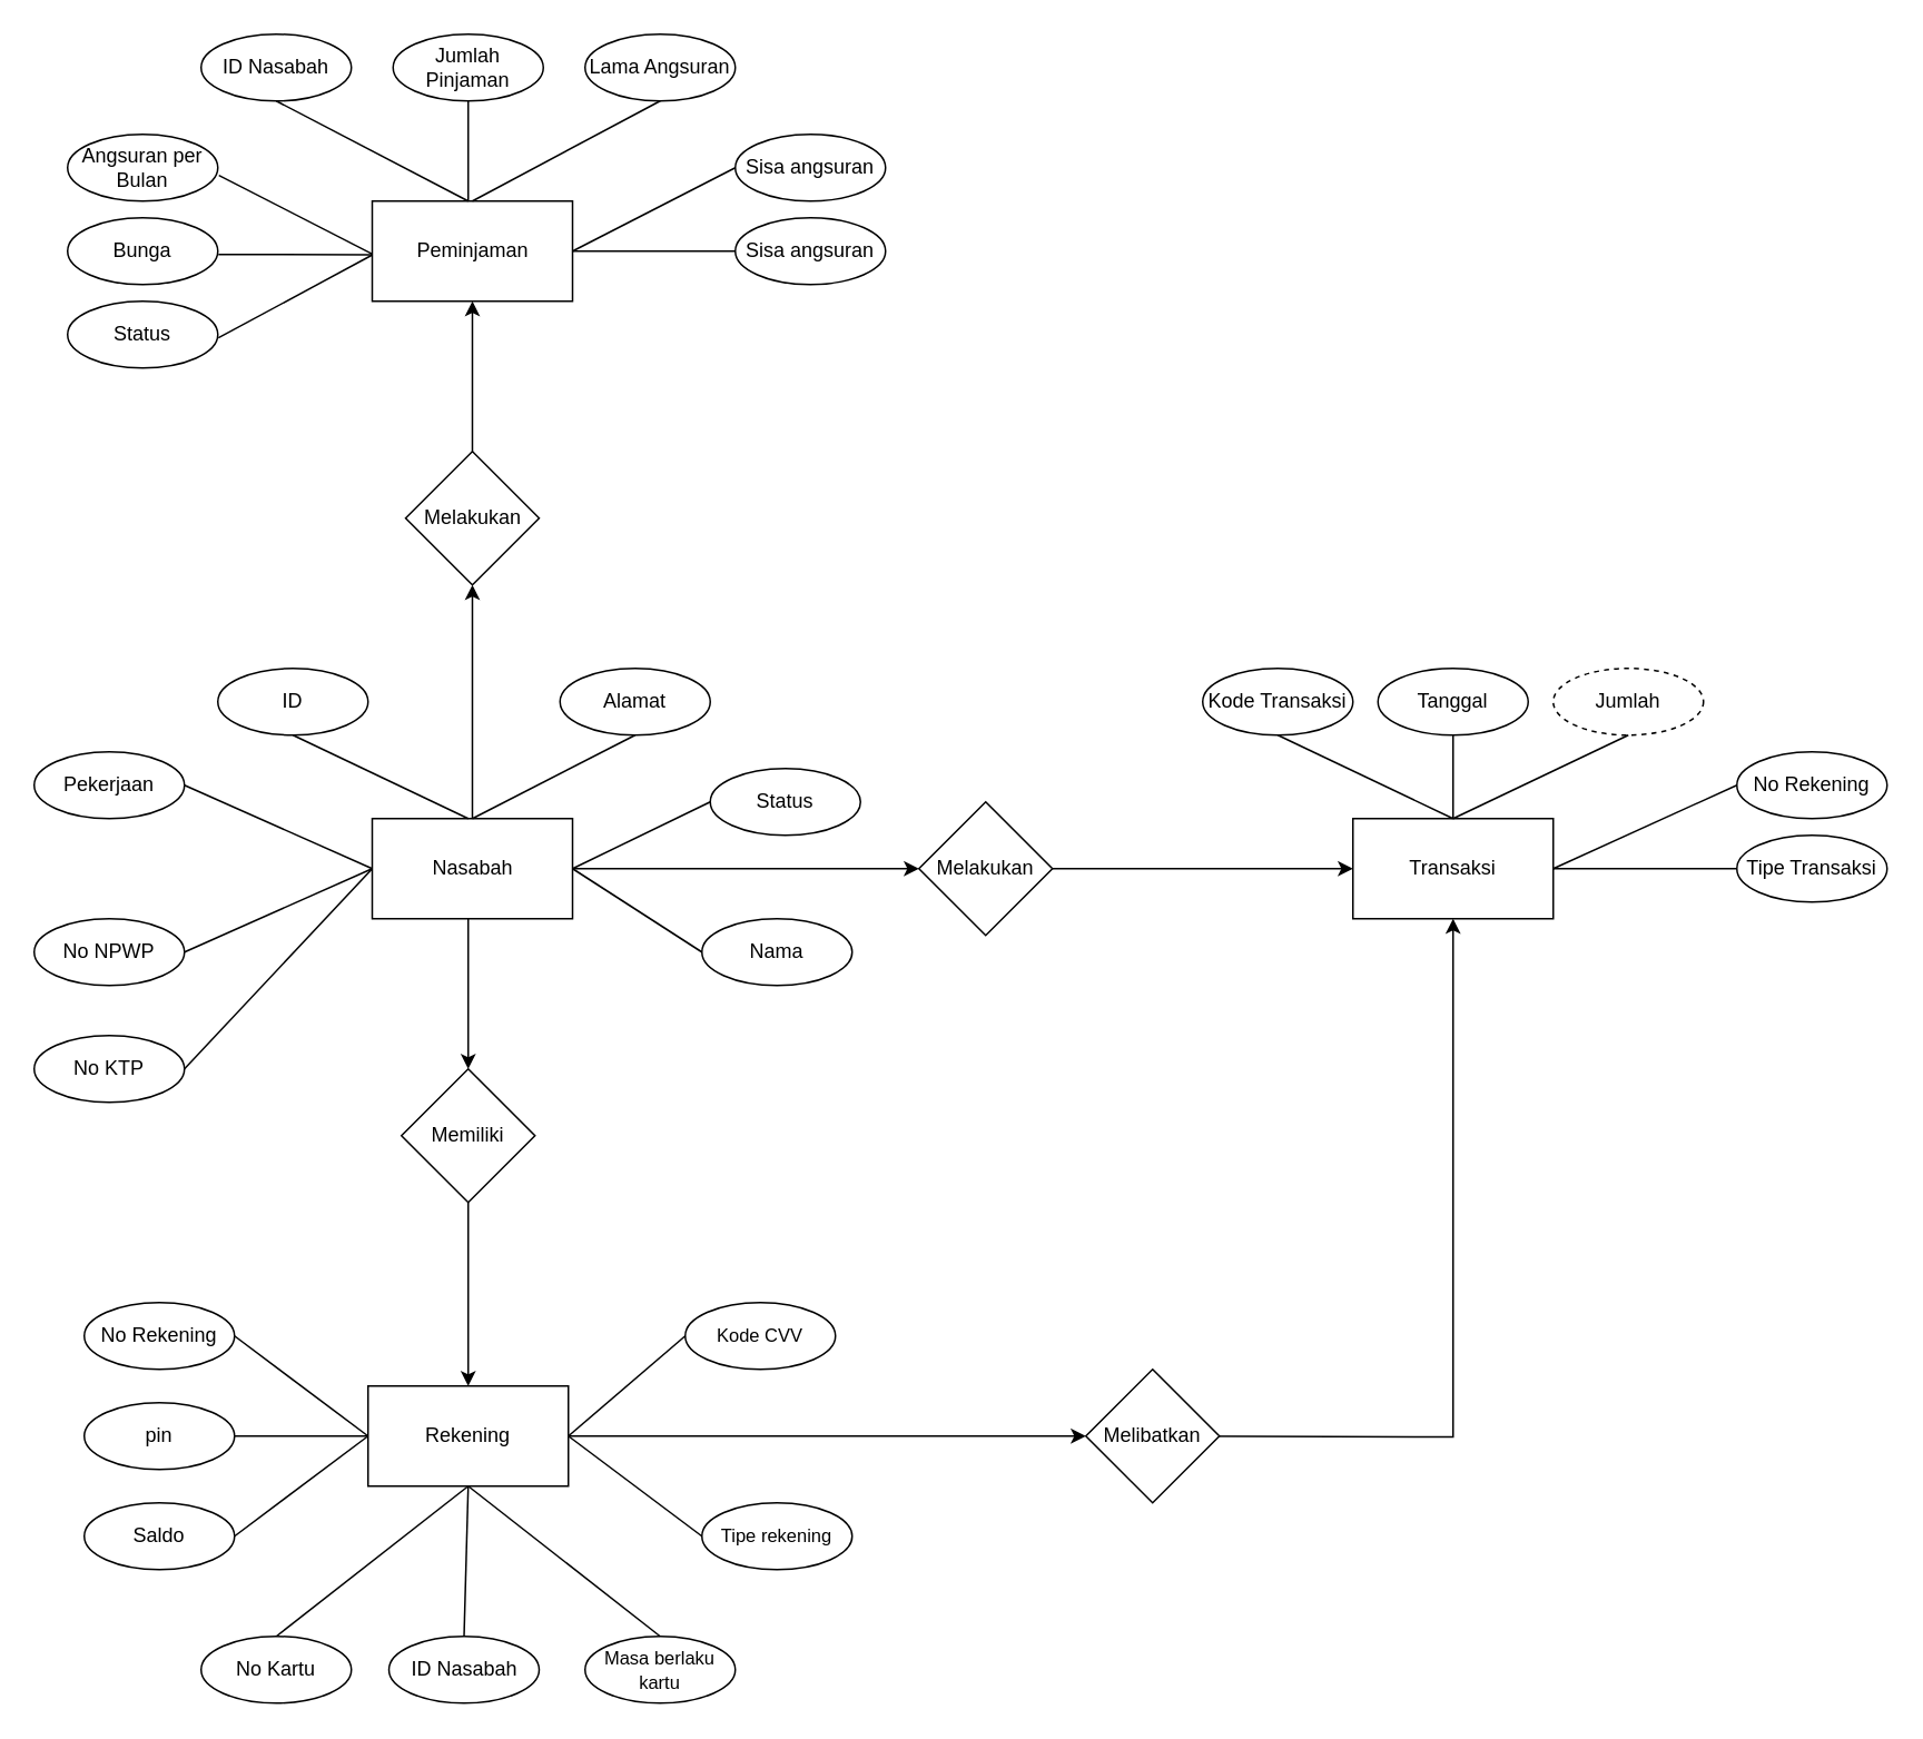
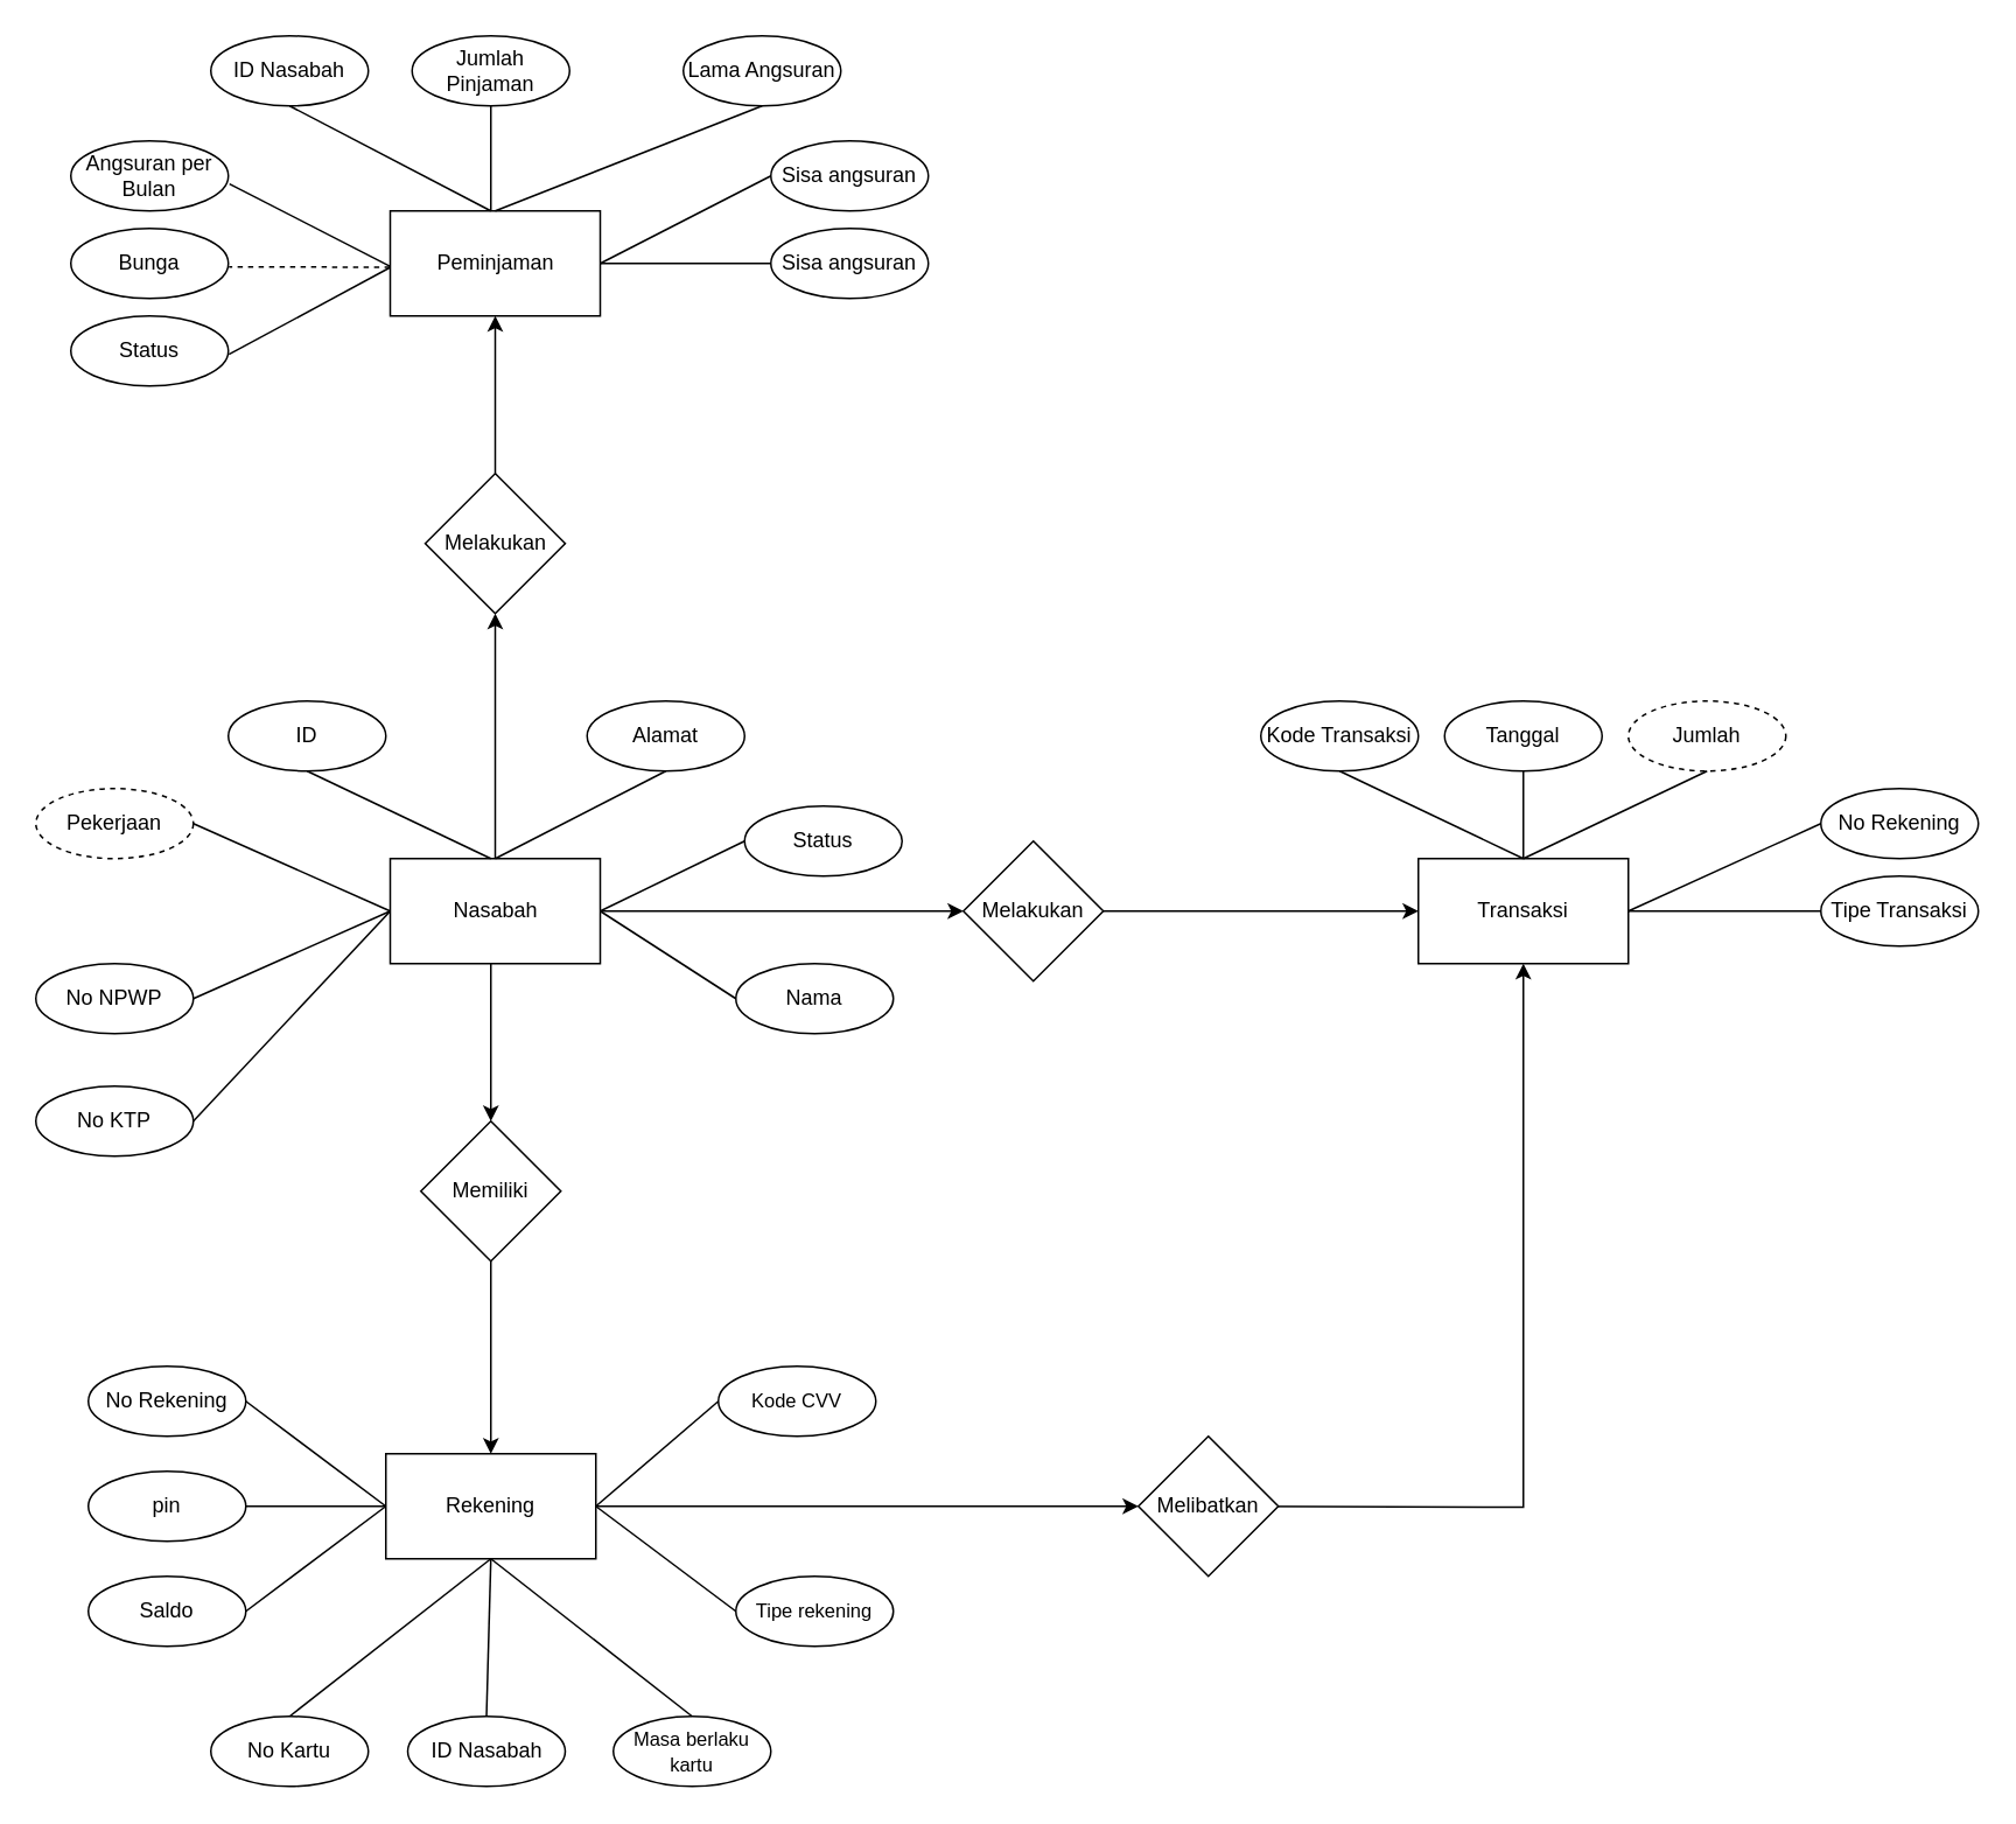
- <mxCell id="60" value="Lama Angsuran" style="ellipse;whiteSpace=wrap;html=1;" vertex="1" parent="1"><mxGeometry x="350" y="20" width="90" height="40" as="geometry" /></mxCell>
+ <mxCell id="60" value="Lama Angsuran" style="ellipse;whiteSpace=wrap;html=1;" vertex="1" parent="1"><mxGeometry x="390" y="20" width="90" height="40" as="geometry" /></mxCell>
- <mxCell id="65" value="" style="endArrow=none;html=1;rounded=0;entryX=1.004;entryY=0.549;entryDx=0;entryDy=0;exitX=-0.002;exitY=0.536;exitDx=0;exitDy=0;exitPerimeter=0;entryPerimeter=0;" edge="1" parent="1" target="64" source="55"><mxGeometry width="50" height="50" relative="1" as="geometry"><mxPoint x="220" y="160" as="sourcePoint" /><mxPoint x="270" y="160" as="targetPoint" /></mxGeometry></mxCell>
+ <mxCell id="65" value="" style="endArrow=none;html=1;rounded=0;entryX=1.004;entryY=0.549;entryDx=0;entryDy=0;exitX=-0.002;exitY=0.536;exitDx=0;exitDy=0;exitPerimeter=0;entryPerimeter=0;dashed=1;" edge="1" parent="1" target="64" source="55"><mxGeometry width="50" height="50" relative="1" as="geometry"><mxPoint x="220" y="160" as="sourcePoint" /><mxPoint x="270" y="160" as="targetPoint" /></mxGeometry></mxCell>
- <mxCell id="14" value="Pekerjaan" style="ellipse;whiteSpace=wrap;html=1;" vertex="1" parent="1"><mxGeometry x="20" y="450" width="90" height="40" as="geometry" /></mxCell>
+ <mxCell id="14" value="Pekerjaan" style="ellipse;whiteSpace=wrap;html=1;dashed=1;" vertex="1" parent="1"><mxGeometry x="20" y="450" width="90" height="40" as="geometry" /></mxCell>
